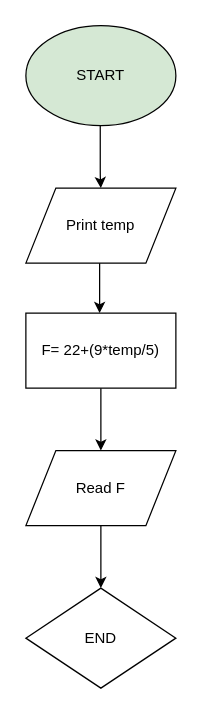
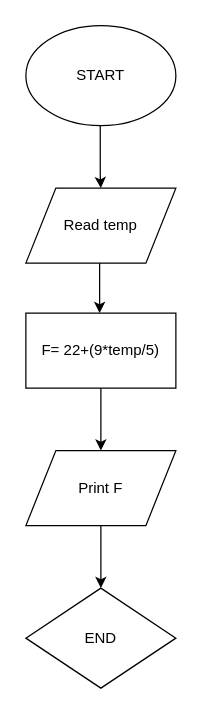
- <mxCell id="2" value="START" style="ellipse;whiteSpace=wrap;html=1;fillColor=#d5e8d4;" vertex="1" parent="1"><mxGeometry x="20" y="20" width="120" height="80" as="geometry" /></mxCell>
+ <mxCell id="2" value="START" style="ellipse;whiteSpace=wrap;html=1;" vertex="1" parent="1"><mxGeometry x="20" y="20" width="120" height="80" as="geometry" /></mxCell>
- <mxCell id="4" value="Print temp" style="shape=parallelogram;perimeter=parallelogramPerimeter;whiteSpace=wrap;html=1;" vertex="1" parent="1"><mxGeometry x="20" y="150" width="120" height="60" as="geometry" /></mxCell>
+ <mxCell id="4" value="Read temp" style="shape=parallelogram;perimeter=parallelogramPerimeter;whiteSpace=wrap;html=1;" vertex="1" parent="1"><mxGeometry x="20" y="150" width="120" height="60" as="geometry" /></mxCell>
- <mxCell id="8" value="Read F" style="shape=parallelogram;perimeter=parallelogramPerimeter;whiteSpace=wrap;html=1;" vertex="1" parent="1"><mxGeometry x="20" y="360" width="120" height="60" as="geometry" /></mxCell>
+ <mxCell id="8" value="Print F" style="shape=parallelogram;perimeter=parallelogramPerimeter;whiteSpace=wrap;html=1;" vertex="1" parent="1"><mxGeometry x="20" y="360" width="120" height="60" as="geometry" /></mxCell>
